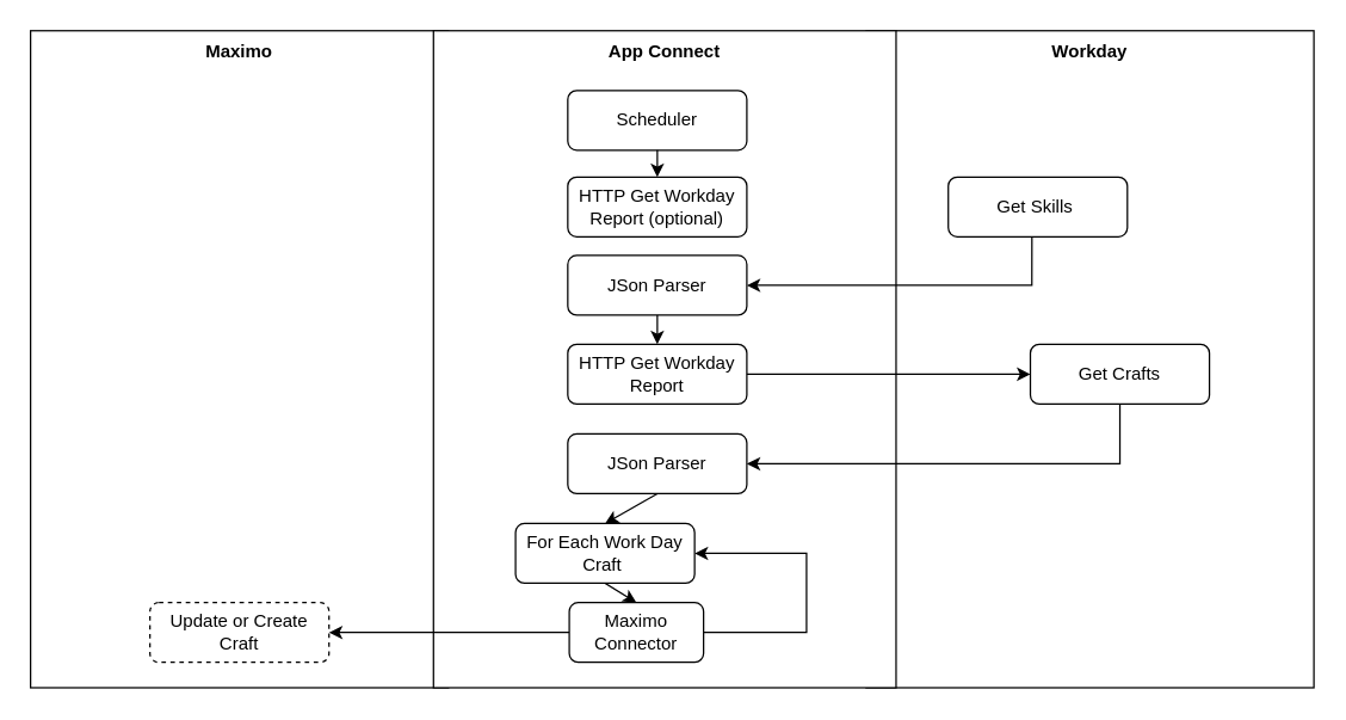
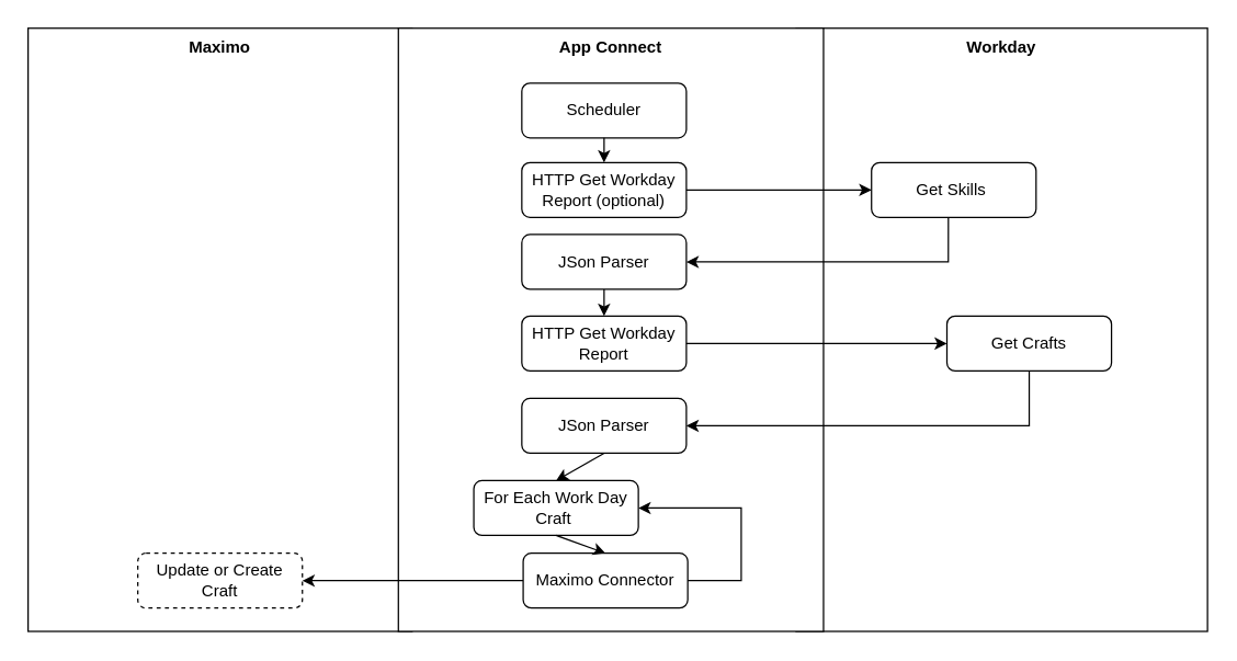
+ <mxCell id="25" value="" style="endArrow=classic;html=1;exitX=1;exitY=0.5;exitDx=0;exitDy=0;entryX=0;entryY=0.5;entryDx=0;entryDy=0;" parent="1" source="13" target="10" edge="1"><mxGeometry width="50" height="50" relative="1" as="geometry"><mxPoint x="760" y="180" as="sourcePoint" /><mxPoint x="810" y="130" as="targetPoint" /></mxGeometry></mxCell>
- <mxCell id="21" value="Maximo Connector" style="rounded=1;whiteSpace=wrap;html=1;fontSize=12;glass=0;strokeWidth=1;shadow=0;" parent="1" vertex="1"><mxGeometry x="381" y="403" width="90" height="40" as="geometry" /></mxCell>
+ <mxCell id="21" value="Maximo Connector" style="rounded=1;whiteSpace=wrap;html=1;fontSize=12;glass=0;strokeWidth=1;shadow=0;" parent="1" vertex="1"><mxGeometry x="381" y="403" width="120" height="40" as="geometry" /></mxCell>
